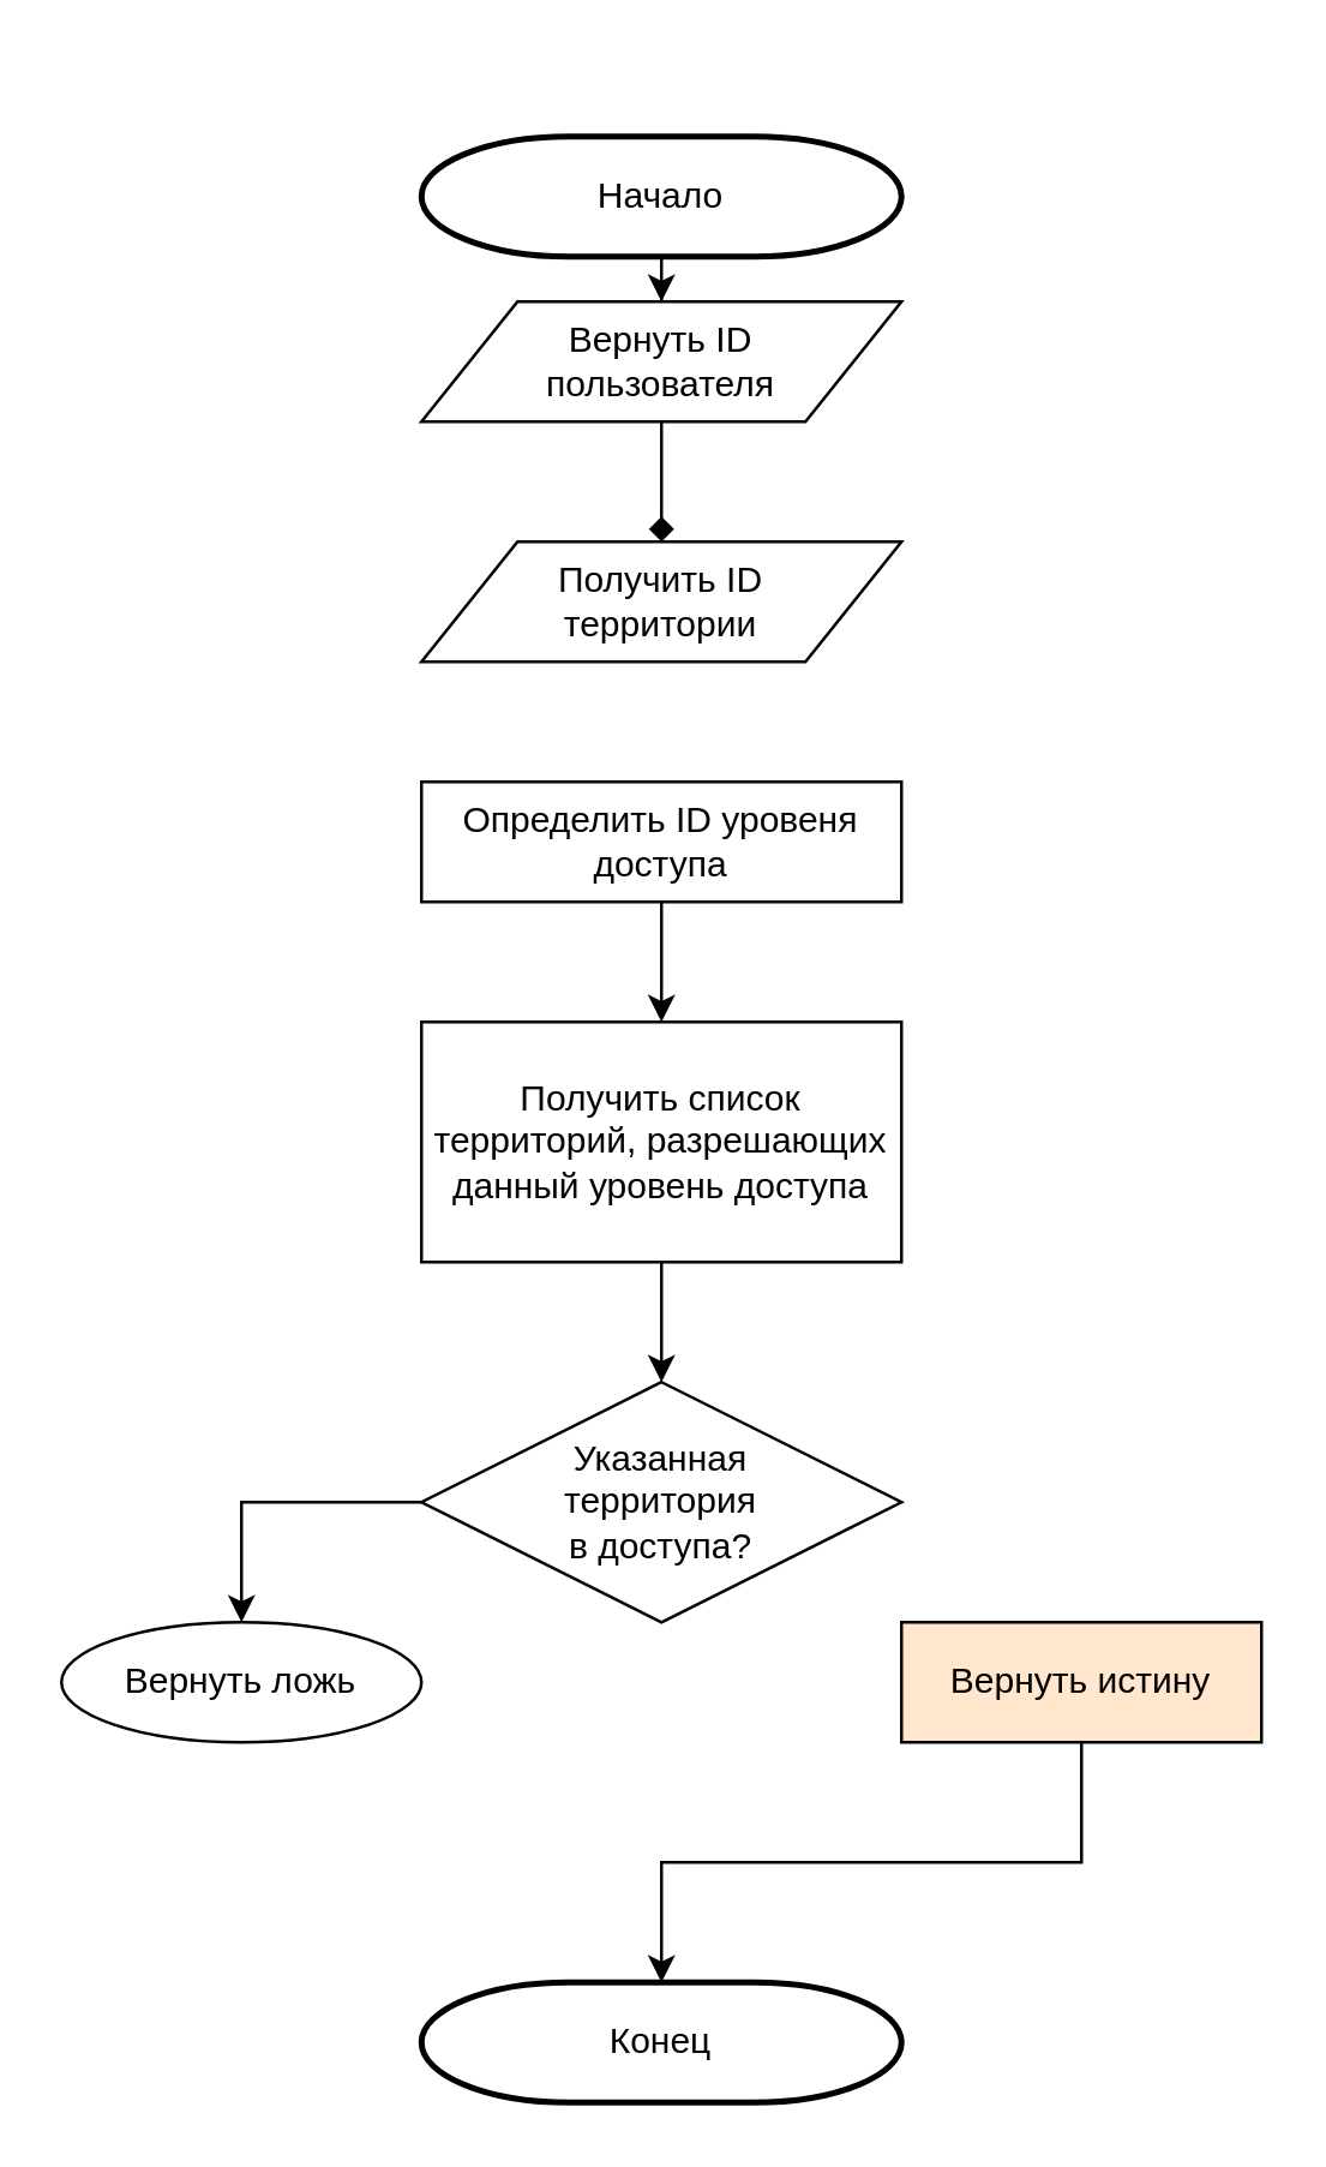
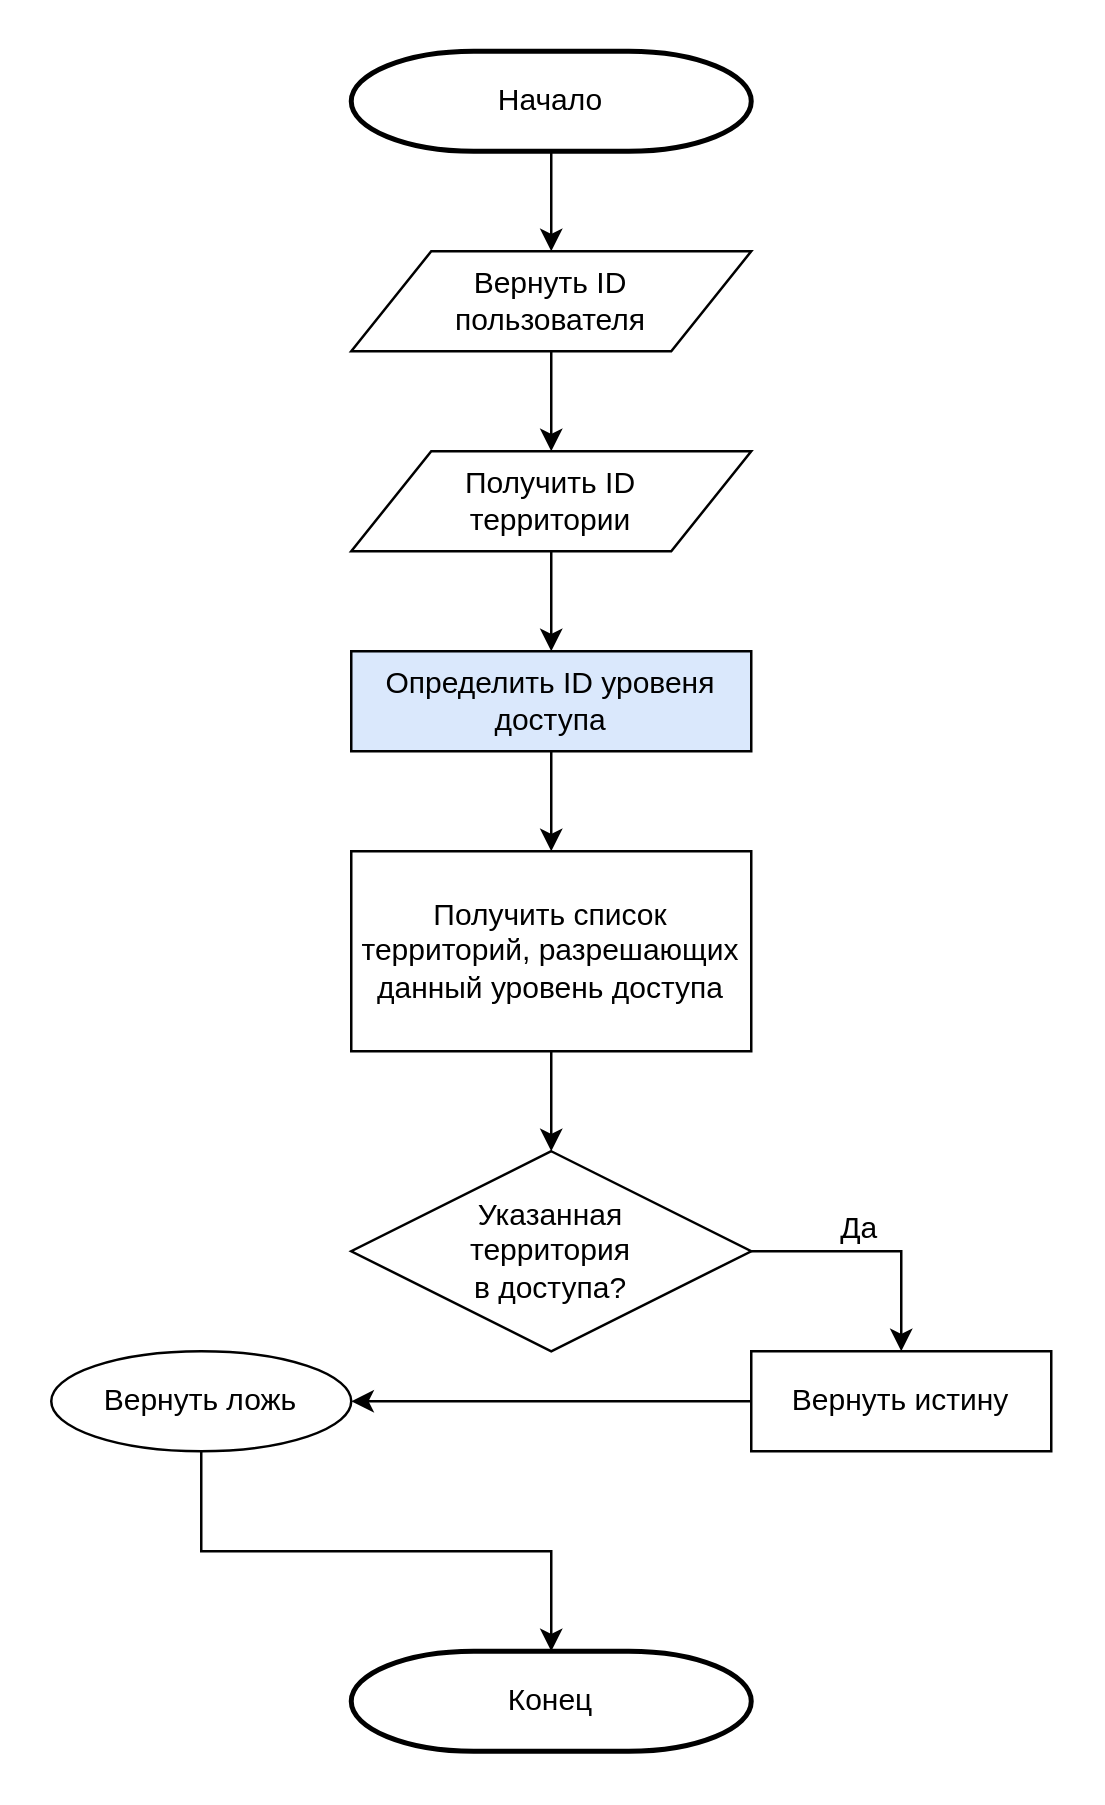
- <mxCell id="3" value="&lt;div&gt;Начало&lt;/div&gt;" style="strokeWidth=2;html=1;shape=mxgraph.flowchart.terminator;whiteSpace=wrap;" vertex="1" parent="1"><mxGeometry x="140" y="45" width="160" height="40" as="geometry" /></mxCell>
+ <mxCell id="3" value="&lt;div&gt;Начало&lt;/div&gt;" style="strokeWidth=2;html=1;shape=mxgraph.flowchart.terminator;whiteSpace=wrap;" vertex="1" parent="1"><mxGeometry x="140" y="20" width="160" height="40" as="geometry" /></mxCell>
- <mxCell id="4" value="" style="edgeStyle=orthogonalEdgeStyle;rounded=0;orthogonalLoop=1;jettySize=auto;html=1;endArrow=diamond;" edge="1" parent="1" source="5" target="11"><mxGeometry relative="1" as="geometry" /></mxCell>
+ <mxCell id="4" value="" style="edgeStyle=orthogonalEdgeStyle;rounded=0;orthogonalLoop=1;jettySize=auto;html=1;" edge="1" parent="1" source="5" target="11"><mxGeometry relative="1" as="geometry" /></mxCell>
+ <mxCell id="10" value="" style="edgeStyle=orthogonalEdgeStyle;rounded=0;orthogonalLoop=1;jettySize=auto;html=1;" edge="1" parent="1" source="11" target="6"><mxGeometry relative="1" as="geometry" /></mxCell>
- <mxCell id="6" value="&lt;div&gt;Определить ID уровеня&lt;/div&gt;&lt;div&gt;доступа&lt;br&gt;&lt;/div&gt;" style="rounded=0;whiteSpace=wrap;html=1;" vertex="1" parent="1"><mxGeometry x="140" y="260" width="160" height="40" as="geometry" /></mxCell>
+ <mxCell id="6" value="&lt;div&gt;Определить ID уровеня&lt;/div&gt;&lt;div&gt;доступа&lt;br&gt;&lt;/div&gt;" style="rounded=0;whiteSpace=wrap;html=1;fillColor=#dae8fc;" vertex="1" parent="1"><mxGeometry x="140" y="260" width="160" height="40" as="geometry" /></mxCell>
- <mxCell id="14" style="edgeStyle=orthogonalEdgeStyle;rounded=0;orthogonalLoop=1;jettySize=auto;html=1;entryX=0.5;entryY=0;entryDx=0;entryDy=0;" edge="1" parent="1" source="15" target="19"><mxGeometry relative="1" as="geometry"><Array as="points"><mxPoint x="80" y="500" /></Array></mxGeometry></mxCell>
+ <mxCell id="12" value="" style="edgeStyle=orthogonalEdgeStyle;rounded=0;orthogonalLoop=1;jettySize=auto;html=1;entryX=0.5;entryY=0;entryDx=0;entryDy=0;" edge="1" parent="1" source="15" target="17"><mxGeometry relative="1" as="geometry"><mxPoint x="380" y="500" as="targetPoint" /><Array as="points"><mxPoint x="360" y="500" /></Array></mxGeometry></mxCell>
+ <mxCell id="13" value="&lt;div&gt;Да&lt;/div&gt;" style="text;html=1;resizable=0;points=[];align=center;verticalAlign=middle;labelBackgroundColor=#ffffff;" vertex="1" connectable="0" parent="12"><mxGeometry x="-0.1" y="-3" relative="1" as="geometry"><mxPoint x="-3" y="-13" as="offset" /></mxGeometry></mxCell>
- <mxCell id="17" value="Вернуть истину" style="rounded=0;whiteSpace=wrap;html=1;fillColor=#ffe6cc;" vertex="1" parent="1"><mxGeometry x="300" y="540" width="120" height="40" as="geometry" /></mxCell>
+ <mxCell id="17" value="Вернуть истину" style="rounded=0;whiteSpace=wrap;html=1;" vertex="1" parent="1"><mxGeometry x="300" y="540" width="120" height="40" as="geometry" /></mxCell>
+ <mxCell id="18" style="edgeStyle=orthogonalEdgeStyle;rounded=0;orthogonalLoop=1;jettySize=auto;html=1;entryX=0.5;entryY=0;entryDx=0;entryDy=0;entryPerimeter=0;" edge="1" parent="1" source="19" target="20"><mxGeometry relative="1" as="geometry" /></mxCell>
- <mxCell id="16" style="edgeStyle=orthogonalEdgeStyle;rounded=0;orthogonalLoop=1;jettySize=auto;html=1;entryX=0.5;entryY=0;entryDx=0;entryDy=0;entryPerimeter=0;" edge="1" parent="1" source="17" target="20"><mxGeometry relative="1" as="geometry" /></mxCell>
+ <mxCell id="16" style="edgeStyle=orthogonalEdgeStyle;rounded=0;orthogonalLoop=1;jettySize=auto;html=1;" edge="1" parent="1" source="17" target="19"><mxGeometry relative="1" as="geometry" /></mxCell>
